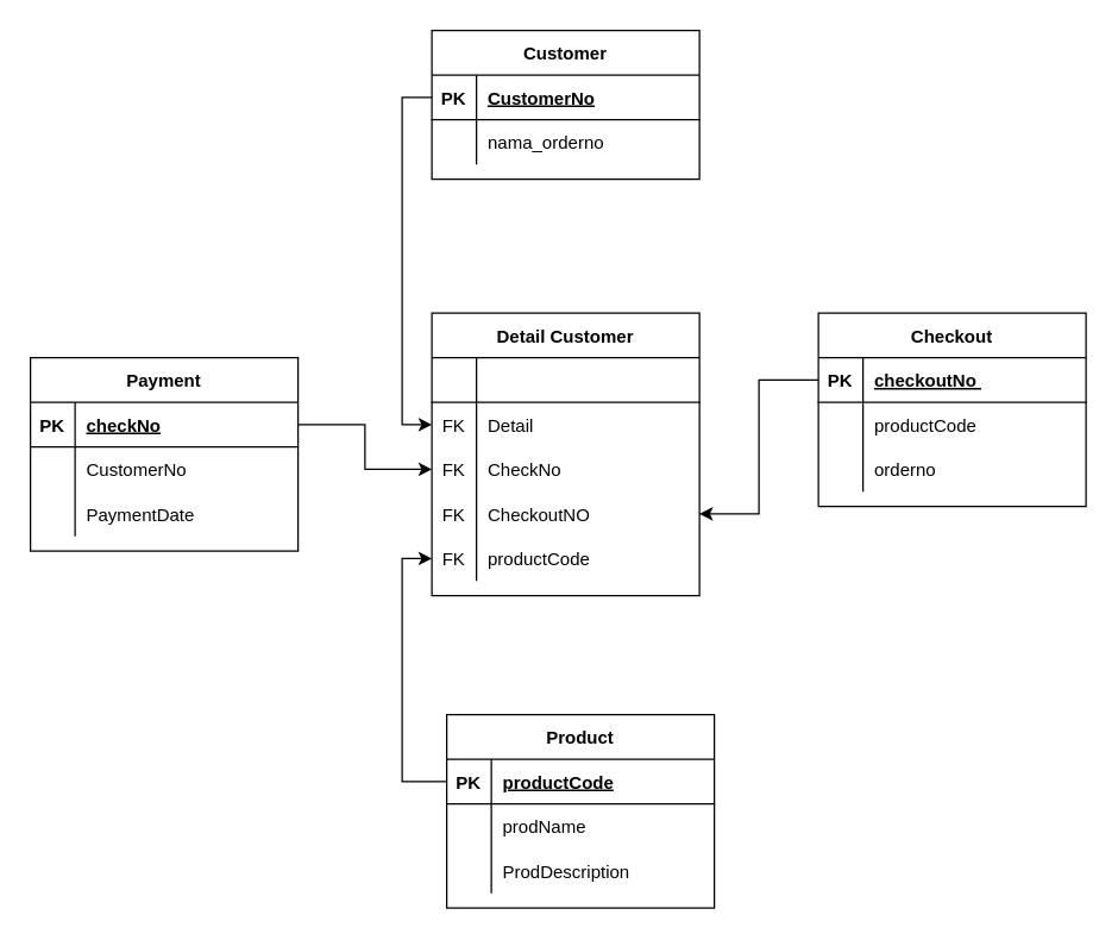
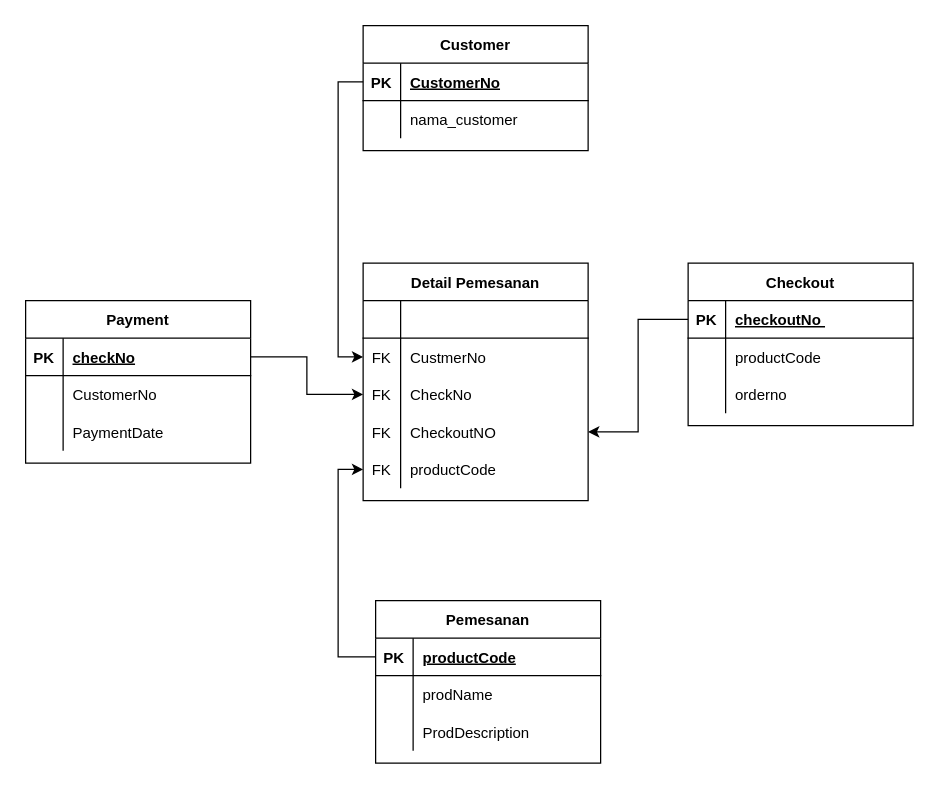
- <mxCell id="8" value="nama_orderno" style="shape=partialRectangle;connectable=0;fillColor=none;top=0;left=0;bottom=0;right=0;align=left;spacingLeft=6;overflow=hidden;" vertex="1" parent="6"><mxGeometry x="30" width="150" height="30" as="geometry"><mxRectangle width="150" height="30" as="alternateBounds" /></mxGeometry></mxCell>
+ <mxCell id="8" value="nama_customer" style="shape=partialRectangle;connectable=0;fillColor=none;top=0;left=0;bottom=0;right=0;align=left;spacingLeft=6;overflow=hidden;" vertex="1" parent="6"><mxGeometry x="30" width="150" height="30" as="geometry"><mxRectangle width="150" height="30" as="alternateBounds" /></mxGeometry></mxCell>
- <mxCell id="19" value="Detail Customer" style="shape=table;startSize=30;container=1;collapsible=1;childLayout=tableLayout;fixedRows=1;rowLines=0;fontStyle=1;align=center;resizeLast=1;" vertex="1" parent="1"><mxGeometry x="290" y="210" width="180" height="190" as="geometry" /></mxCell>
+ <mxCell id="19" value="Detail Pemesanan" style="shape=table;startSize=30;container=1;collapsible=1;childLayout=tableLayout;fixedRows=1;rowLines=0;fontStyle=1;align=center;resizeLast=1;" vertex="1" parent="1"><mxGeometry x="290" y="210" width="180" height="190" as="geometry" /></mxCell>
- <mxCell id="25" value="Detail" style="shape=partialRectangle;connectable=0;fillColor=none;top=0;left=0;bottom=0;right=0;align=left;spacingLeft=6;overflow=hidden;" vertex="1" parent="23"><mxGeometry x="30" width="150" height="30" as="geometry"><mxRectangle width="150" height="30" as="alternateBounds" /></mxGeometry></mxCell>
+ <mxCell id="25" value="CustmerNo" style="shape=partialRectangle;connectable=0;fillColor=none;top=0;left=0;bottom=0;right=0;align=left;spacingLeft=6;overflow=hidden;" vertex="1" parent="23"><mxGeometry x="30" width="150" height="30" as="geometry"><mxRectangle width="150" height="30" as="alternateBounds" /></mxGeometry></mxCell>
- <mxCell id="45" value="Product" style="shape=table;startSize=30;container=1;collapsible=1;childLayout=tableLayout;fixedRows=1;rowLines=0;fontStyle=1;align=center;resizeLast=1;" vertex="1" parent="1"><mxGeometry x="300" y="480" width="180" height="130" as="geometry" /></mxCell>
+ <mxCell id="45" value="Pemesanan" style="shape=table;startSize=30;container=1;collapsible=1;childLayout=tableLayout;fixedRows=1;rowLines=0;fontStyle=1;align=center;resizeLast=1;" vertex="1" parent="1"><mxGeometry x="300" y="480" width="180" height="130" as="geometry" /></mxCell>
